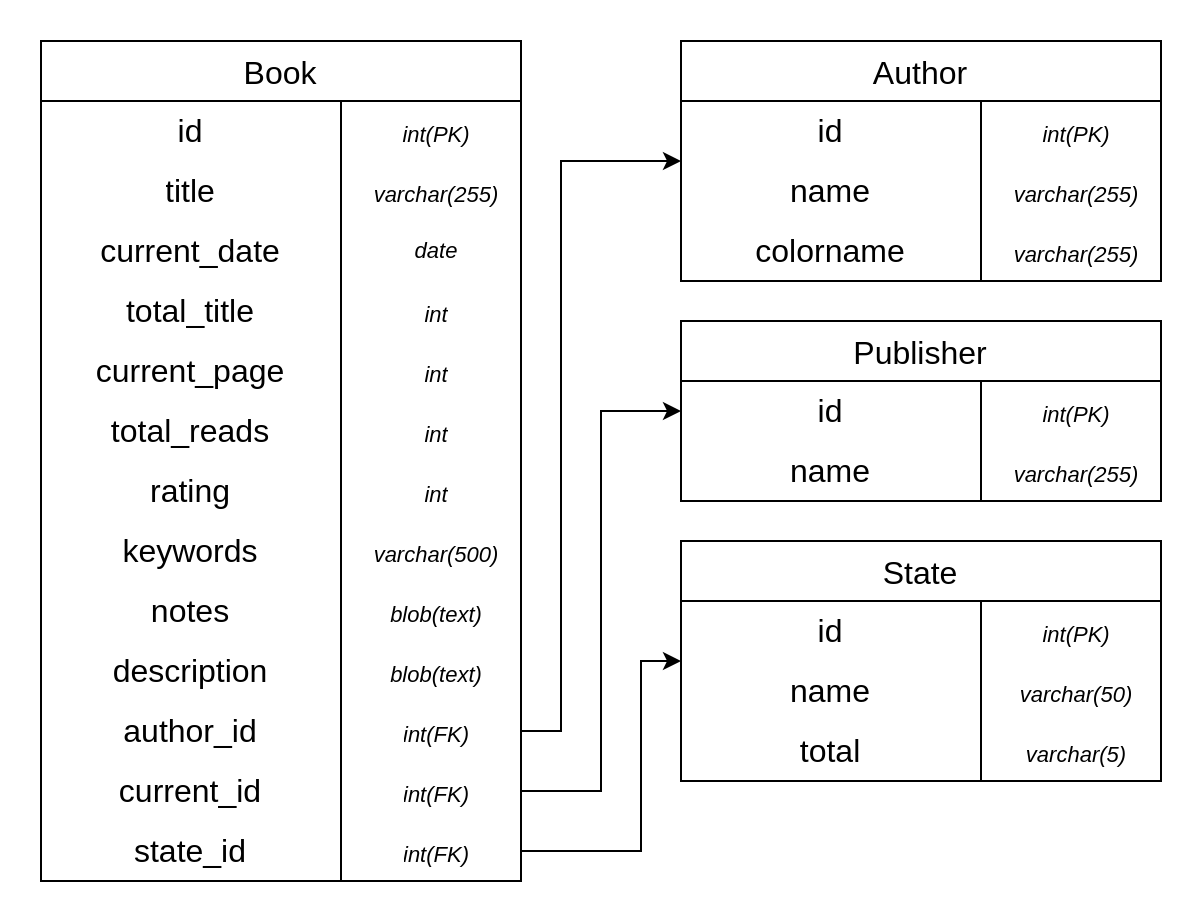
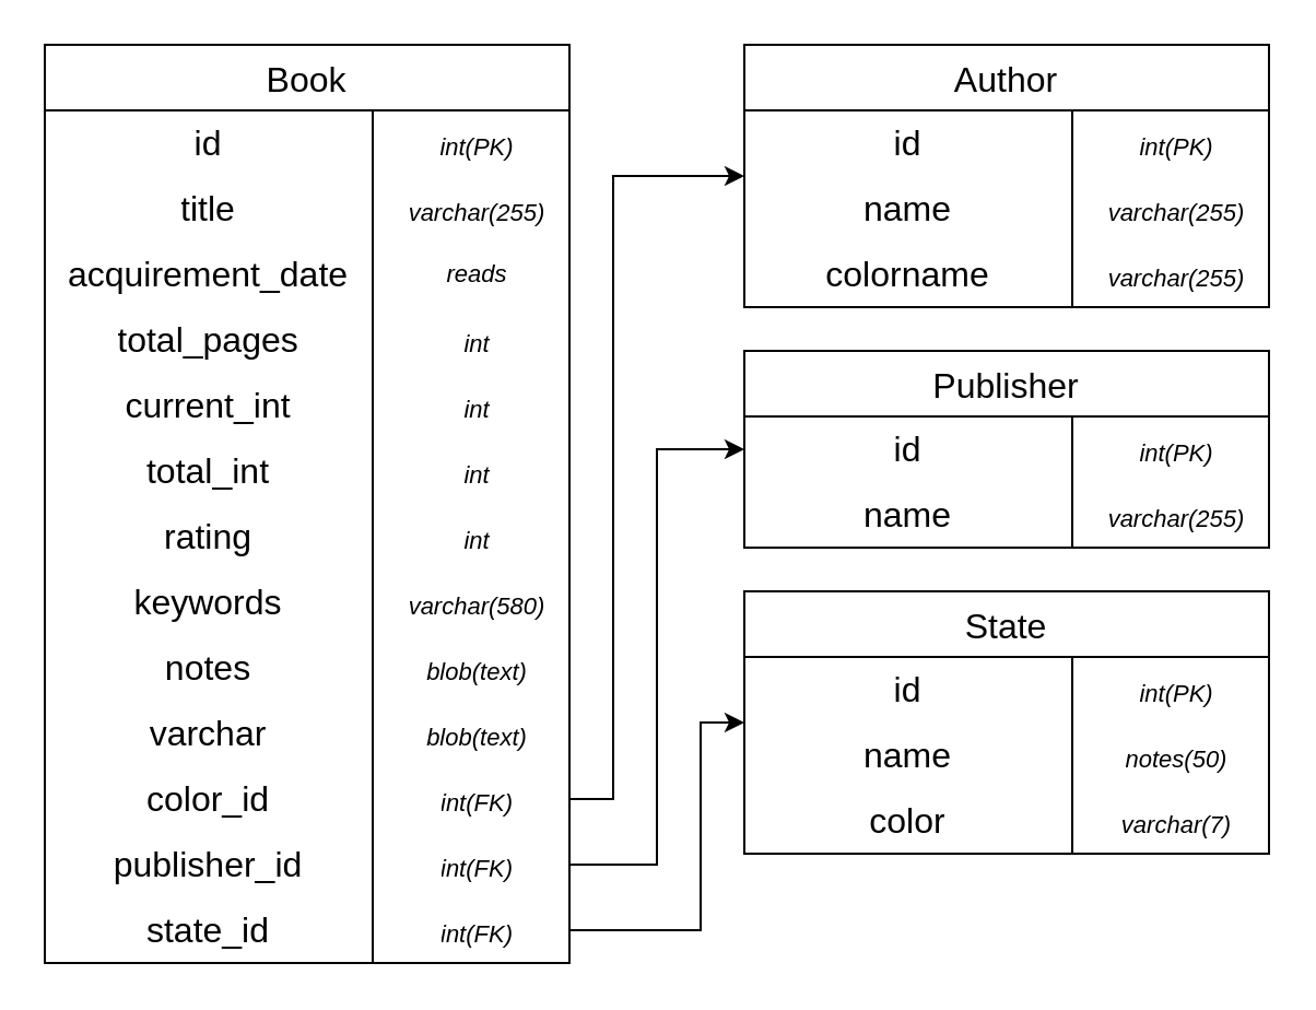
- <mxCell id="10" value="current_date" style="shape=partialRectangle;html=1;whiteSpace=wrap;connectable=0;fillColor=none;top=0;left=0;bottom=0;right=0;overflow=hidden;pointerEvents=1;strokeColor=inherit;fontSize=16;" parent="9" vertex="1"><mxGeometry width="150" height="30" as="geometry"><mxRectangle width="150" height="30" as="alternateBounds" /></mxGeometry></mxCell>
+ <mxCell id="10" value="acquirement_date" style="shape=partialRectangle;html=1;whiteSpace=wrap;connectable=0;fillColor=none;top=0;left=0;bottom=0;right=0;overflow=hidden;pointerEvents=1;strokeColor=inherit;fontSize=16;" parent="9" vertex="1"><mxGeometry width="150" height="30" as="geometry"><mxRectangle width="150" height="30" as="alternateBounds" /></mxGeometry></mxCell>
- <mxCell id="11" value="date" style="shape=partialRectangle;html=1;whiteSpace=wrap;connectable=0;fillColor=none;top=0;left=0;bottom=0;right=0;align=center;spacingLeft=6;overflow=hidden;strokeColor=inherit;horizontal=1;labelPosition=center;verticalLabelPosition=middle;verticalAlign=middle;spacing=0;fontStyle=2;fontSize=11;" parent="9" vertex="1"><mxGeometry x="150" width="90" height="30" as="geometry"><mxRectangle width="90" height="30" as="alternateBounds" /></mxGeometry></mxCell>
+ <mxCell id="11" value="reads" style="shape=partialRectangle;html=1;whiteSpace=wrap;connectable=0;fillColor=none;top=0;left=0;bottom=0;right=0;align=center;spacingLeft=6;overflow=hidden;strokeColor=inherit;horizontal=1;labelPosition=center;verticalLabelPosition=middle;verticalAlign=middle;spacing=0;fontStyle=2;fontSize=11;" parent="9" vertex="1"><mxGeometry x="150" width="90" height="30" as="geometry"><mxRectangle width="90" height="30" as="alternateBounds" /></mxGeometry></mxCell>
- <mxCell id="13" value="total_title" style="shape=partialRectangle;html=1;whiteSpace=wrap;connectable=0;fillColor=none;top=0;left=0;bottom=0;right=0;overflow=hidden;pointerEvents=1;strokeColor=inherit;fontSize=16;" parent="12" vertex="1"><mxGeometry width="150" height="30" as="geometry"><mxRectangle width="150" height="30" as="alternateBounds" /></mxGeometry></mxCell>
+ <mxCell id="13" value="total_pages" style="shape=partialRectangle;html=1;whiteSpace=wrap;connectable=0;fillColor=none;top=0;left=0;bottom=0;right=0;overflow=hidden;pointerEvents=1;strokeColor=inherit;fontSize=16;" parent="12" vertex="1"><mxGeometry width="150" height="30" as="geometry"><mxRectangle width="150" height="30" as="alternateBounds" /></mxGeometry></mxCell>
- <mxCell id="16" value="current_page" style="shape=partialRectangle;html=1;whiteSpace=wrap;connectable=0;fillColor=none;top=0;left=0;bottom=0;right=0;overflow=hidden;pointerEvents=1;strokeColor=inherit;fontSize=16;" parent="15" vertex="1"><mxGeometry width="150" height="30" as="geometry"><mxRectangle width="150" height="30" as="alternateBounds" /></mxGeometry></mxCell>
+ <mxCell id="16" value="current_int" style="shape=partialRectangle;html=1;whiteSpace=wrap;connectable=0;fillColor=none;top=0;left=0;bottom=0;right=0;overflow=hidden;pointerEvents=1;strokeColor=inherit;fontSize=16;" parent="15" vertex="1"><mxGeometry width="150" height="30" as="geometry"><mxRectangle width="150" height="30" as="alternateBounds" /></mxGeometry></mxCell>
- <mxCell id="19" value="total_reads" style="shape=partialRectangle;html=1;whiteSpace=wrap;connectable=0;fillColor=none;top=0;left=0;bottom=0;right=0;overflow=hidden;pointerEvents=1;strokeColor=inherit;fontSize=16;" parent="18" vertex="1"><mxGeometry width="150" height="30" as="geometry"><mxRectangle width="150" height="30" as="alternateBounds" /></mxGeometry></mxCell>
+ <mxCell id="19" value="total_int" style="shape=partialRectangle;html=1;whiteSpace=wrap;connectable=0;fillColor=none;top=0;left=0;bottom=0;right=0;overflow=hidden;pointerEvents=1;strokeColor=inherit;fontSize=16;" parent="18" vertex="1"><mxGeometry width="150" height="30" as="geometry"><mxRectangle width="150" height="30" as="alternateBounds" /></mxGeometry></mxCell>
- <mxCell id="26" value="&lt;span style=&quot;font-size: 11px;&quot;&gt;&lt;i&gt;varchar(500)&lt;/i&gt;&lt;/span&gt;" style="shape=partialRectangle;html=1;whiteSpace=wrap;connectable=0;fillColor=none;top=0;left=0;bottom=0;right=0;align=center;spacingLeft=6;overflow=hidden;strokeColor=inherit;fontSize=16;" parent="24" vertex="1"><mxGeometry x="150" width="90" height="30" as="geometry"><mxRectangle width="90" height="30" as="alternateBounds" /></mxGeometry></mxCell>
+ <mxCell id="26" value="&lt;span style=&quot;font-size: 11px;&quot;&gt;&lt;i&gt;varchar(580)&lt;/i&gt;&lt;/span&gt;" style="shape=partialRectangle;html=1;whiteSpace=wrap;connectable=0;fillColor=none;top=0;left=0;bottom=0;right=0;align=center;spacingLeft=6;overflow=hidden;strokeColor=inherit;fontSize=16;" parent="24" vertex="1"><mxGeometry x="150" width="90" height="30" as="geometry"><mxRectangle width="90" height="30" as="alternateBounds" /></mxGeometry></mxCell>
- <mxCell id="31" value="description" style="shape=partialRectangle;html=1;whiteSpace=wrap;connectable=0;fillColor=none;top=0;left=0;bottom=0;right=0;overflow=hidden;pointerEvents=1;strokeColor=inherit;fontSize=16;" parent="30" vertex="1"><mxGeometry width="150" height="30" as="geometry"><mxRectangle width="150" height="30" as="alternateBounds" /></mxGeometry></mxCell>
+ <mxCell id="31" value="varchar" style="shape=partialRectangle;html=1;whiteSpace=wrap;connectable=0;fillColor=none;top=0;left=0;bottom=0;right=0;overflow=hidden;pointerEvents=1;strokeColor=inherit;fontSize=16;" parent="30" vertex="1"><mxGeometry width="150" height="30" as="geometry"><mxRectangle width="150" height="30" as="alternateBounds" /></mxGeometry></mxCell>
- <mxCell id="67" value="&lt;font style=&quot;line-height: 100%; font-size: 11px;&quot;&gt;&lt;i&gt;varchar(50)&lt;/i&gt;&lt;/font&gt;" style="shape=partialRectangle;html=1;whiteSpace=wrap;connectable=0;fillColor=none;top=0;left=0;bottom=0;right=0;align=center;spacingLeft=6;overflow=hidden;strokeColor=inherit;fontSize=16;" vertex="1" parent="65"><mxGeometry x="150" width="90" height="30" as="geometry"><mxRectangle width="90" height="30" as="alternateBounds" /></mxGeometry></mxCell>
+ <mxCell id="67" value="&lt;font style=&quot;line-height: 100%; font-size: 11px;&quot;&gt;&lt;i&gt;notes(50)&lt;/i&gt;&lt;/font&gt;" style="shape=partialRectangle;html=1;whiteSpace=wrap;connectable=0;fillColor=none;top=0;left=0;bottom=0;right=0;align=center;spacingLeft=6;overflow=hidden;strokeColor=inherit;fontSize=16;" vertex="1" parent="65"><mxGeometry x="150" width="90" height="30" as="geometry"><mxRectangle width="90" height="30" as="alternateBounds" /></mxGeometry></mxCell>
- <mxCell id="34" value="author_id" style="shape=partialRectangle;html=1;whiteSpace=wrap;connectable=0;fillColor=none;top=0;left=0;bottom=0;right=0;overflow=hidden;pointerEvents=1;strokeColor=inherit;fontSize=16;" parent="33" vertex="1"><mxGeometry width="150" height="30" as="geometry"><mxRectangle width="150" height="30" as="alternateBounds" /></mxGeometry></mxCell>
+ <mxCell id="34" value="color_id" style="shape=partialRectangle;html=1;whiteSpace=wrap;connectable=0;fillColor=none;top=0;left=0;bottom=0;right=0;overflow=hidden;pointerEvents=1;strokeColor=inherit;fontSize=16;" parent="33" vertex="1"><mxGeometry width="150" height="30" as="geometry"><mxRectangle width="150" height="30" as="alternateBounds" /></mxGeometry></mxCell>
- <mxCell id="69" value="total" style="shape=partialRectangle;html=1;whiteSpace=wrap;connectable=0;fillColor=none;top=0;left=0;bottom=0;right=0;overflow=hidden;strokeColor=inherit;fontSize=16;" vertex="1" parent="68"><mxGeometry width="150" height="30" as="geometry"><mxRectangle width="150" height="30" as="alternateBounds" /></mxGeometry></mxCell>
+ <mxCell id="69" value="color" style="shape=partialRectangle;html=1;whiteSpace=wrap;connectable=0;fillColor=none;top=0;left=0;bottom=0;right=0;overflow=hidden;strokeColor=inherit;fontSize=16;" vertex="1" parent="68"><mxGeometry width="150" height="30" as="geometry"><mxRectangle width="150" height="30" as="alternateBounds" /></mxGeometry></mxCell>
- <mxCell id="70" value="&lt;font style=&quot;line-height: 100%; font-size: 11px;&quot;&gt;&lt;i&gt;varchar(5&lt;/i&gt;&lt;/font&gt;&lt;i style=&quot;font-size: 11px; background-color: transparent; color: light-dark(rgb(0, 0, 0), rgb(255, 255, 255));&quot;&gt;)&lt;/i&gt;" style="shape=partialRectangle;html=1;whiteSpace=wrap;connectable=0;fillColor=none;top=0;left=0;bottom=0;right=0;align=center;spacingLeft=6;overflow=hidden;strokeColor=inherit;fontSize=16;" vertex="1" parent="68"><mxGeometry x="150" width="90" height="30" as="geometry"><mxRectangle width="90" height="30" as="alternateBounds" /></mxGeometry></mxCell>
+ <mxCell id="70" value="&lt;font style=&quot;line-height: 100%; font-size: 11px;&quot;&gt;&lt;i&gt;varchar(7&lt;/i&gt;&lt;/font&gt;&lt;i style=&quot;font-size: 11px; background-color: transparent; color: light-dark(rgb(0, 0, 0), rgb(255, 255, 255));&quot;&gt;)&lt;/i&gt;" style="shape=partialRectangle;html=1;whiteSpace=wrap;connectable=0;fillColor=none;top=0;left=0;bottom=0;right=0;align=center;spacingLeft=6;overflow=hidden;strokeColor=inherit;fontSize=16;" vertex="1" parent="68"><mxGeometry x="150" width="90" height="30" as="geometry"><mxRectangle width="90" height="30" as="alternateBounds" /></mxGeometry></mxCell>
- <mxCell id="37" value="current_id" style="shape=partialRectangle;html=1;whiteSpace=wrap;connectable=0;fillColor=none;top=0;left=0;bottom=0;right=0;overflow=hidden;pointerEvents=1;strokeColor=inherit;fontSize=16;" parent="36" vertex="1"><mxGeometry width="150" height="30" as="geometry"><mxRectangle width="150" height="30" as="alternateBounds" /></mxGeometry></mxCell>
+ <mxCell id="37" value="publisher_id" style="shape=partialRectangle;html=1;whiteSpace=wrap;connectable=0;fillColor=none;top=0;left=0;bottom=0;right=0;overflow=hidden;pointerEvents=1;strokeColor=inherit;fontSize=16;" parent="36" vertex="1"><mxGeometry width="150" height="30" as="geometry"><mxRectangle width="150" height="30" as="alternateBounds" /></mxGeometry></mxCell>
